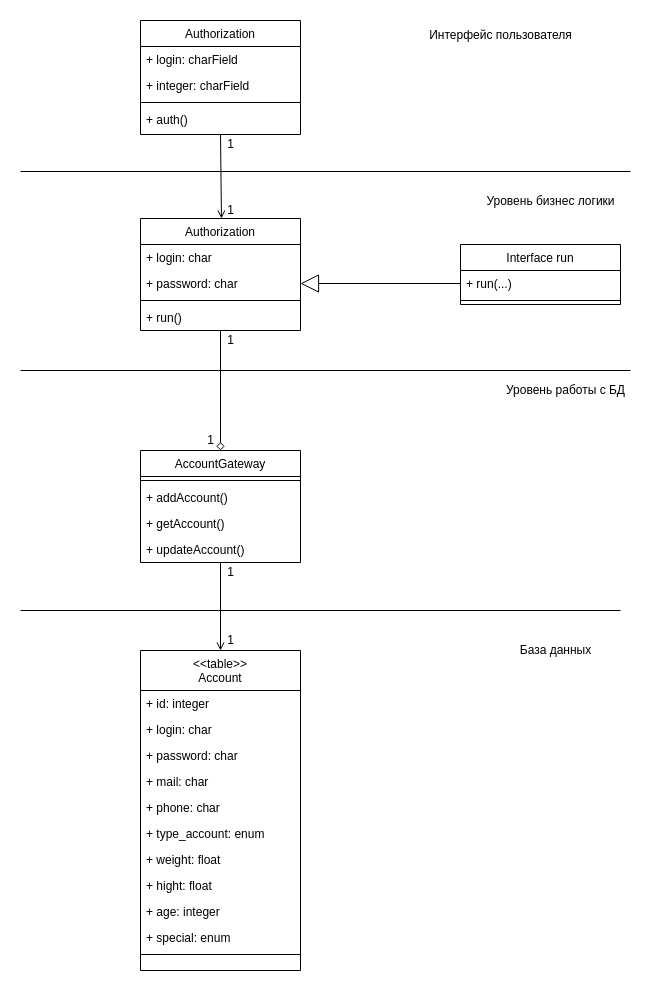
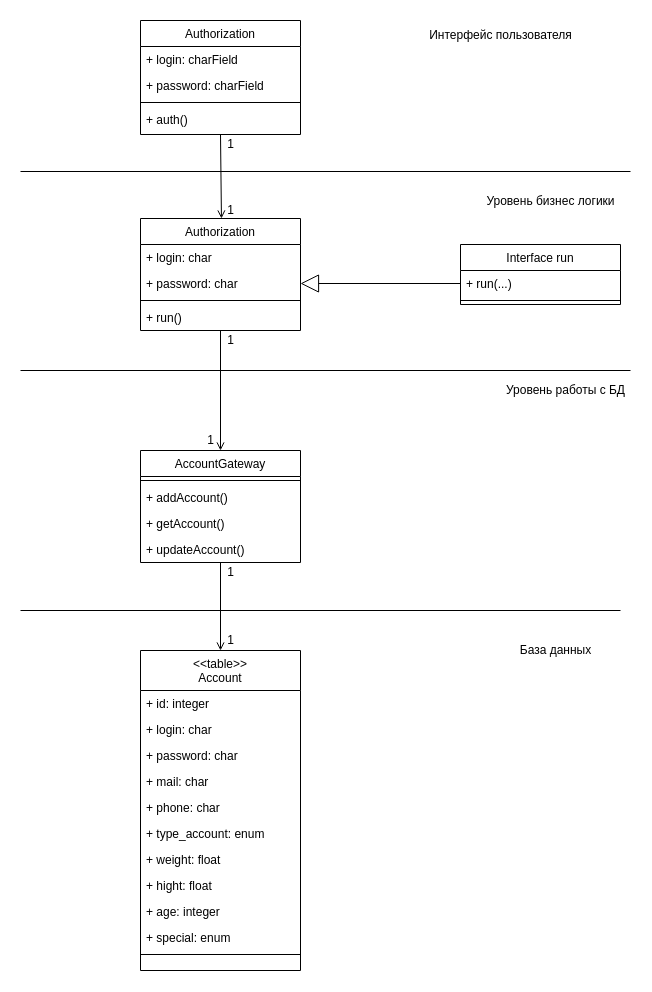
- <mxCell id="26" value="+ integer: charField" style="text;align=left;verticalAlign=top;spacingLeft=4;spacingRight=4;overflow=hidden;rotatable=0;points=[[0,0.5],[1,0.5]];portConstraint=eastwest;" parent="24" vertex="1"><mxGeometry y="52" width="160" height="26" as="geometry" /></mxCell>
+ <mxCell id="26" value="+ password: charField" style="text;align=left;verticalAlign=top;spacingLeft=4;spacingRight=4;overflow=hidden;rotatable=0;points=[[0,0.5],[1,0.5]];portConstraint=eastwest;" parent="24" vertex="1"><mxGeometry y="52" width="160" height="26" as="geometry" /></mxCell>
- <mxCell id="39" value="" style="endArrow=diamond;html=1;rounded=0;align=center;verticalAlign=top;endFill=0;labelBackgroundColor=none;endSize=6;" parent="1" source="23" target="2" edge="1"><mxGeometry relative="1" as="geometry"><mxPoint x="220" y="570" as="targetPoint" /><mxPoint x="-140" y="322.002" as="sourcePoint" /></mxGeometry></mxCell>
+ <mxCell id="39" value="" style="endArrow=open;html=1;rounded=0;align=center;verticalAlign=top;endFill=0;labelBackgroundColor=none;endSize=6;" parent="1" source="23" target="2" edge="1"><mxGeometry relative="1" as="geometry"><mxPoint x="220" y="570" as="targetPoint" /><mxPoint x="-140" y="322.002" as="sourcePoint" /></mxGeometry></mxCell>
